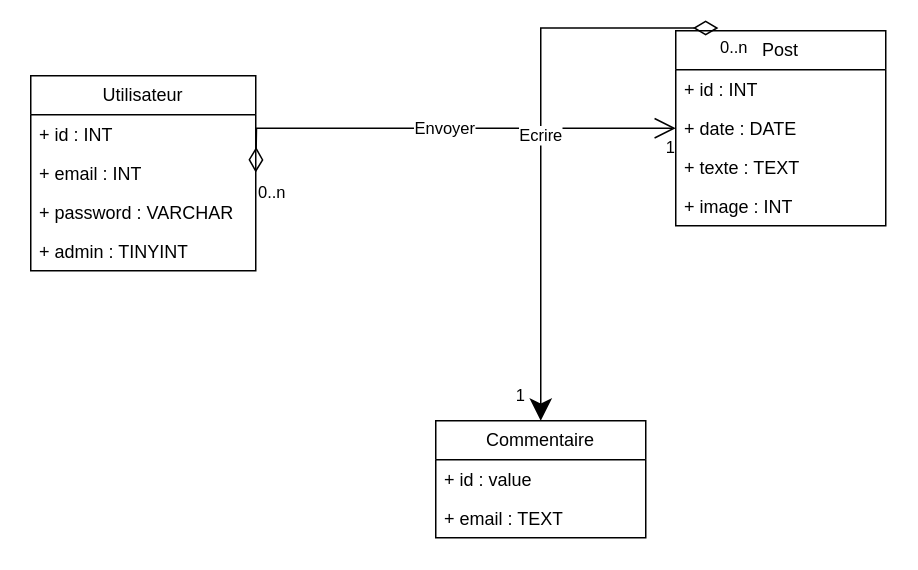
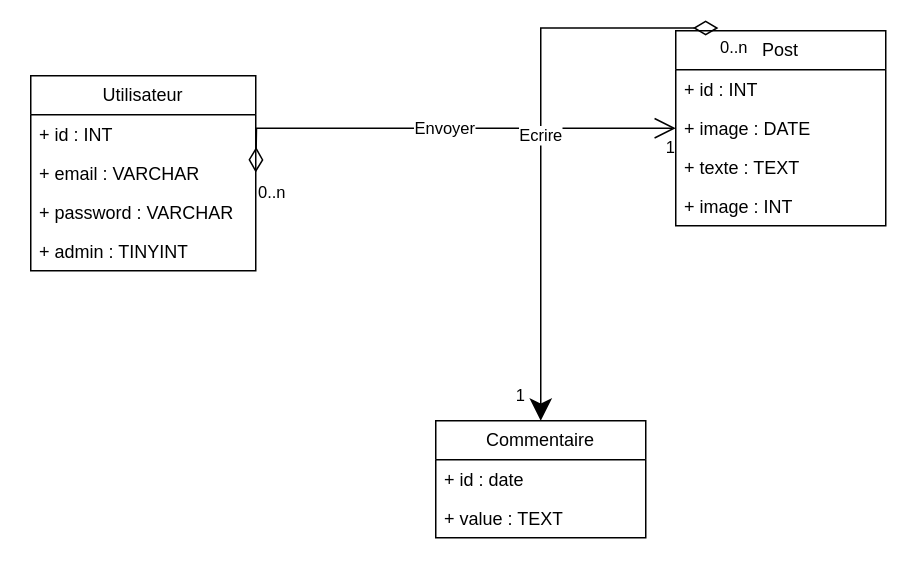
- <mxCell id="9" value="+ date : DATE" style="text;strokeColor=none;fillColor=none;align=left;verticalAlign=top;spacingLeft=4;spacingRight=4;overflow=hidden;rotatable=0;points=[[0,0.5],[1,0.5]];portConstraint=eastwest;whiteSpace=wrap;html=1;" vertex="1" parent="7"><mxGeometry y="52" width="140" height="26" as="geometry" /></mxCell>
+ <mxCell id="9" value="+ image : DATE" style="text;strokeColor=none;fillColor=none;align=left;verticalAlign=top;spacingLeft=4;spacingRight=4;overflow=hidden;rotatable=0;points=[[0,0.5],[1,0.5]];portConstraint=eastwest;whiteSpace=wrap;html=1;" vertex="1" parent="7"><mxGeometry y="52" width="140" height="26" as="geometry" /></mxCell>
- <mxCell id="4" value="+ email : INT" style="text;strokeColor=none;fillColor=none;align=left;verticalAlign=top;spacingLeft=4;spacingRight=4;overflow=hidden;rotatable=0;points=[[0,0.5],[1,0.5]];portConstraint=eastwest;whiteSpace=wrap;html=1;" vertex="1" parent="2"><mxGeometry y="52" width="150" height="26" as="geometry" /></mxCell>
+ <mxCell id="4" value="+ email : VARCHAR" style="text;strokeColor=none;fillColor=none;align=left;verticalAlign=top;spacingLeft=4;spacingRight=4;overflow=hidden;rotatable=0;points=[[0,0.5],[1,0.5]];portConstraint=eastwest;whiteSpace=wrap;html=1;" vertex="1" parent="2"><mxGeometry y="52" width="150" height="26" as="geometry" /></mxCell>
- <mxCell id="13" value="+ id : value" style="text;strokeColor=none;fillColor=none;align=left;verticalAlign=top;spacingLeft=4;spacingRight=4;overflow=hidden;rotatable=0;points=[[0,0.5],[1,0.5]];portConstraint=eastwest;whiteSpace=wrap;html=1;" vertex="1" parent="12"><mxGeometry y="26" width="140" height="26" as="geometry" /></mxCell>
+ <mxCell id="13" value="+ id : date" style="text;strokeColor=none;fillColor=none;align=left;verticalAlign=top;spacingLeft=4;spacingRight=4;overflow=hidden;rotatable=0;points=[[0,0.5],[1,0.5]];portConstraint=eastwest;whiteSpace=wrap;html=1;" vertex="1" parent="12"><mxGeometry y="26" width="140" height="26" as="geometry" /></mxCell>
- <mxCell id="14" value="+ email : TEXT" style="text;strokeColor=none;fillColor=none;align=left;verticalAlign=top;spacingLeft=4;spacingRight=4;overflow=hidden;rotatable=0;points=[[0,0.5],[1,0.5]];portConstraint=eastwest;whiteSpace=wrap;html=1;" vertex="1" parent="12"><mxGeometry y="52" width="140" height="26" as="geometry" /></mxCell>
+ <mxCell id="14" value="+ value : TEXT" style="text;strokeColor=none;fillColor=none;align=left;verticalAlign=top;spacingLeft=4;spacingRight=4;overflow=hidden;rotatable=0;points=[[0,0.5],[1,0.5]];portConstraint=eastwest;whiteSpace=wrap;html=1;" vertex="1" parent="12"><mxGeometry y="52" width="140" height="26" as="geometry" /></mxCell>
